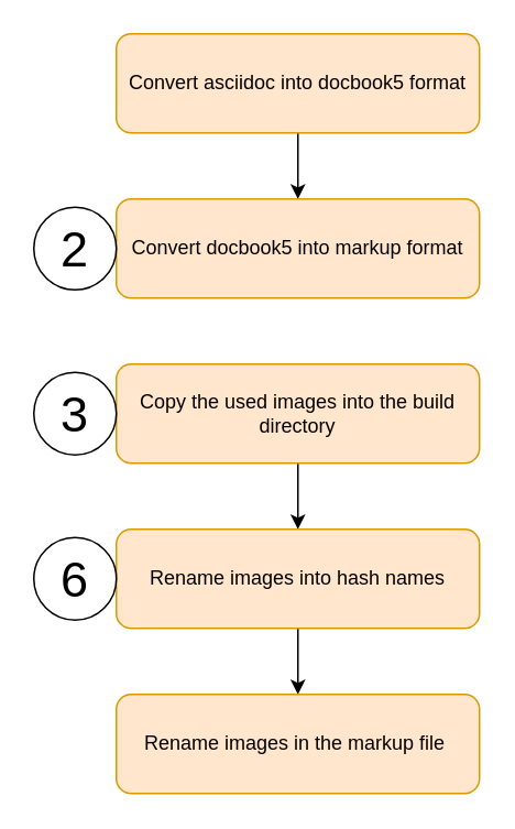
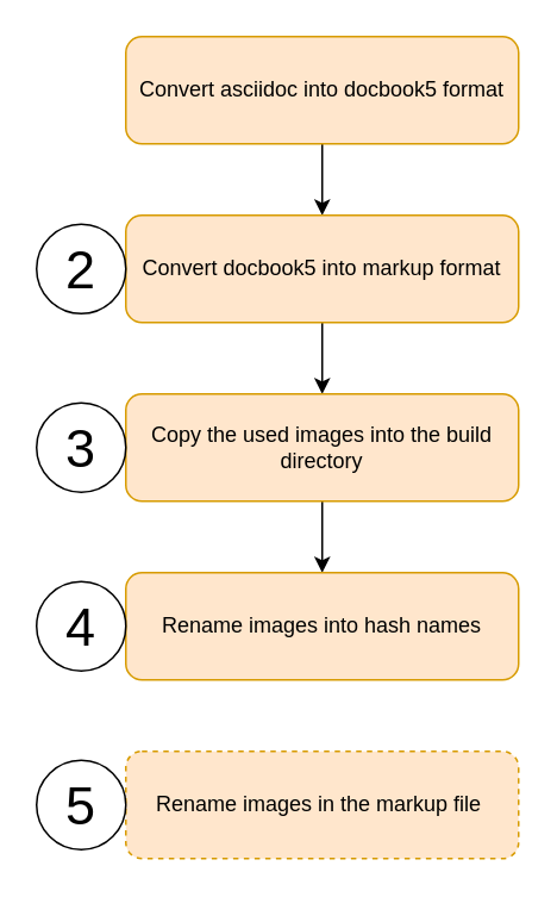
+ <mxCell id="4" style="edgeStyle=orthogonalEdgeStyle;rounded=0;orthogonalLoop=1;jettySize=auto;html=1;entryX=0.5;entryY=0;entryDx=0;entryDy=0;" edge="1" parent="1" source="5" target="7"><mxGeometry relative="1" as="geometry" /></mxCell>
- <mxCell id="12" value="6" style="ellipse;whiteSpace=wrap;html=1;aspect=fixed;fontSize=30;" vertex="1" parent="1"><mxGeometry x="20" y="325" width="50" height="50" as="geometry" /></mxCell>
+ <mxCell id="12" value="4" style="ellipse;whiteSpace=wrap;html=1;aspect=fixed;fontSize=30;" vertex="1" parent="1"><mxGeometry x="20" y="325" width="50" height="50" as="geometry" /></mxCell>
- <mxCell id="8" style="edgeStyle=orthogonalEdgeStyle;rounded=0;orthogonalLoop=1;jettySize=auto;html=1;entryX=0.5;entryY=0;entryDx=0;entryDy=0;" edge="1" parent="1" source="9" target="10"><mxGeometry relative="1" as="geometry" /></mxCell>
+ <mxCell id="14" value="5" style="ellipse;whiteSpace=wrap;html=1;aspect=fixed;fontSize=30;" vertex="1" parent="1"><mxGeometry x="20" y="425" width="50" height="50" as="geometry" /></mxCell>
- <mxCell id="10" value="Rename images in the markup file&amp;nbsp;" style="rounded=1;whiteSpace=wrap;html=1;fillColor=#ffe6cc;strokeColor=#d79b00;" vertex="1" parent="1"><mxGeometry x="70" y="420" width="220" height="60" as="geometry" /></mxCell>
+ <mxCell id="10" value="Rename images in the markup file&amp;nbsp;" style="rounded=1;whiteSpace=wrap;html=1;fillColor=#ffe6cc;strokeColor=#d79b00;dashed=1;" vertex="1" parent="1"><mxGeometry x="70" y="420" width="220" height="60" as="geometry" /></mxCell>
